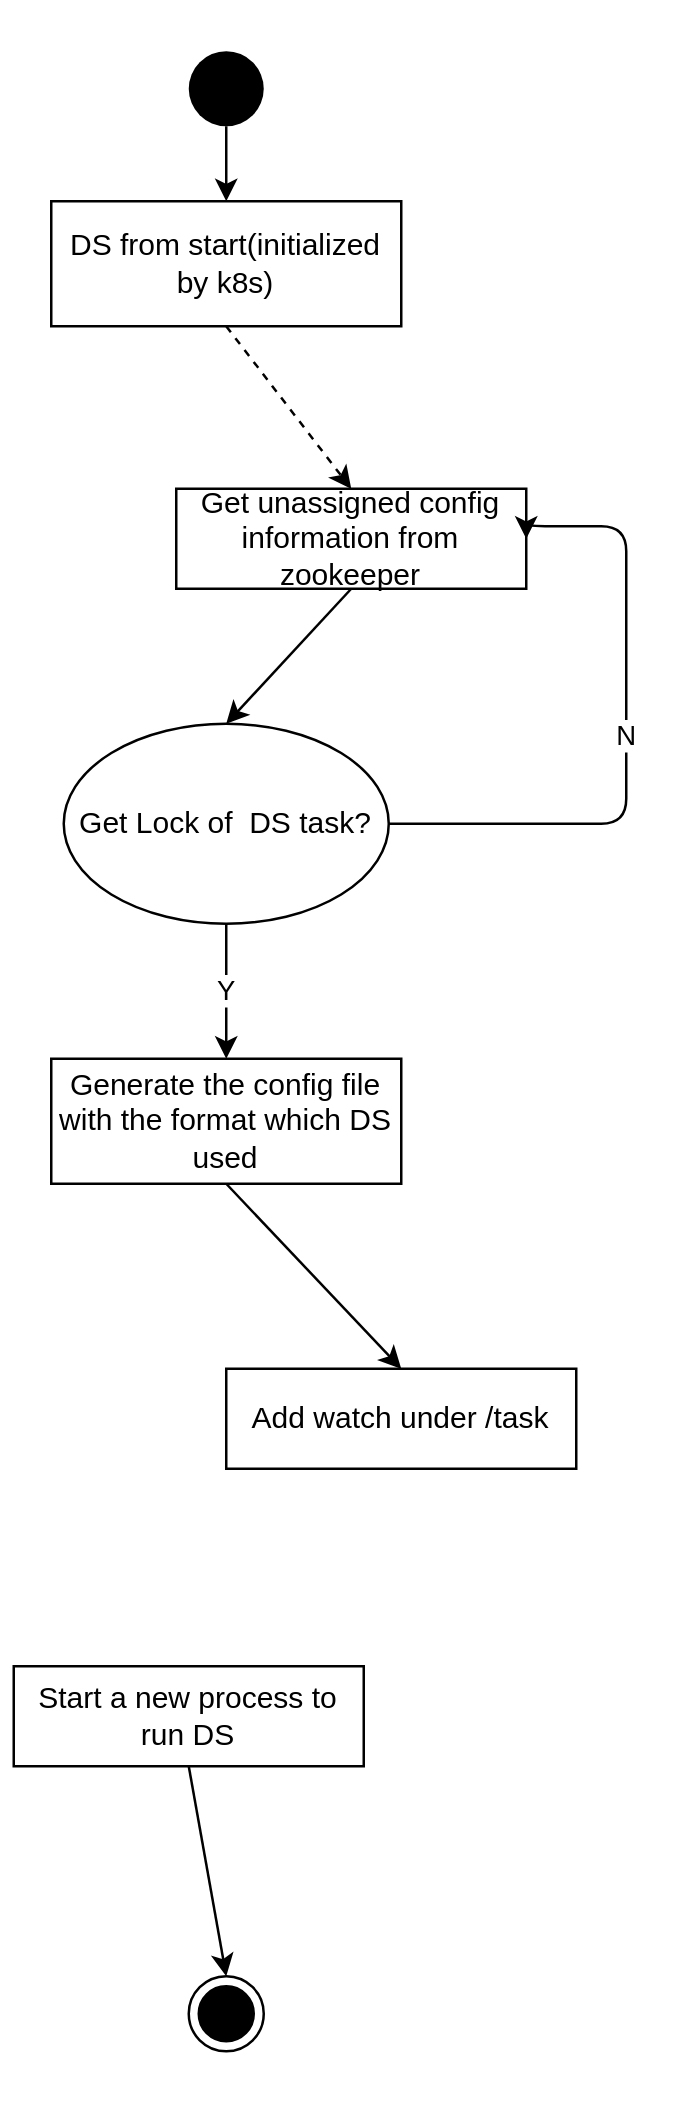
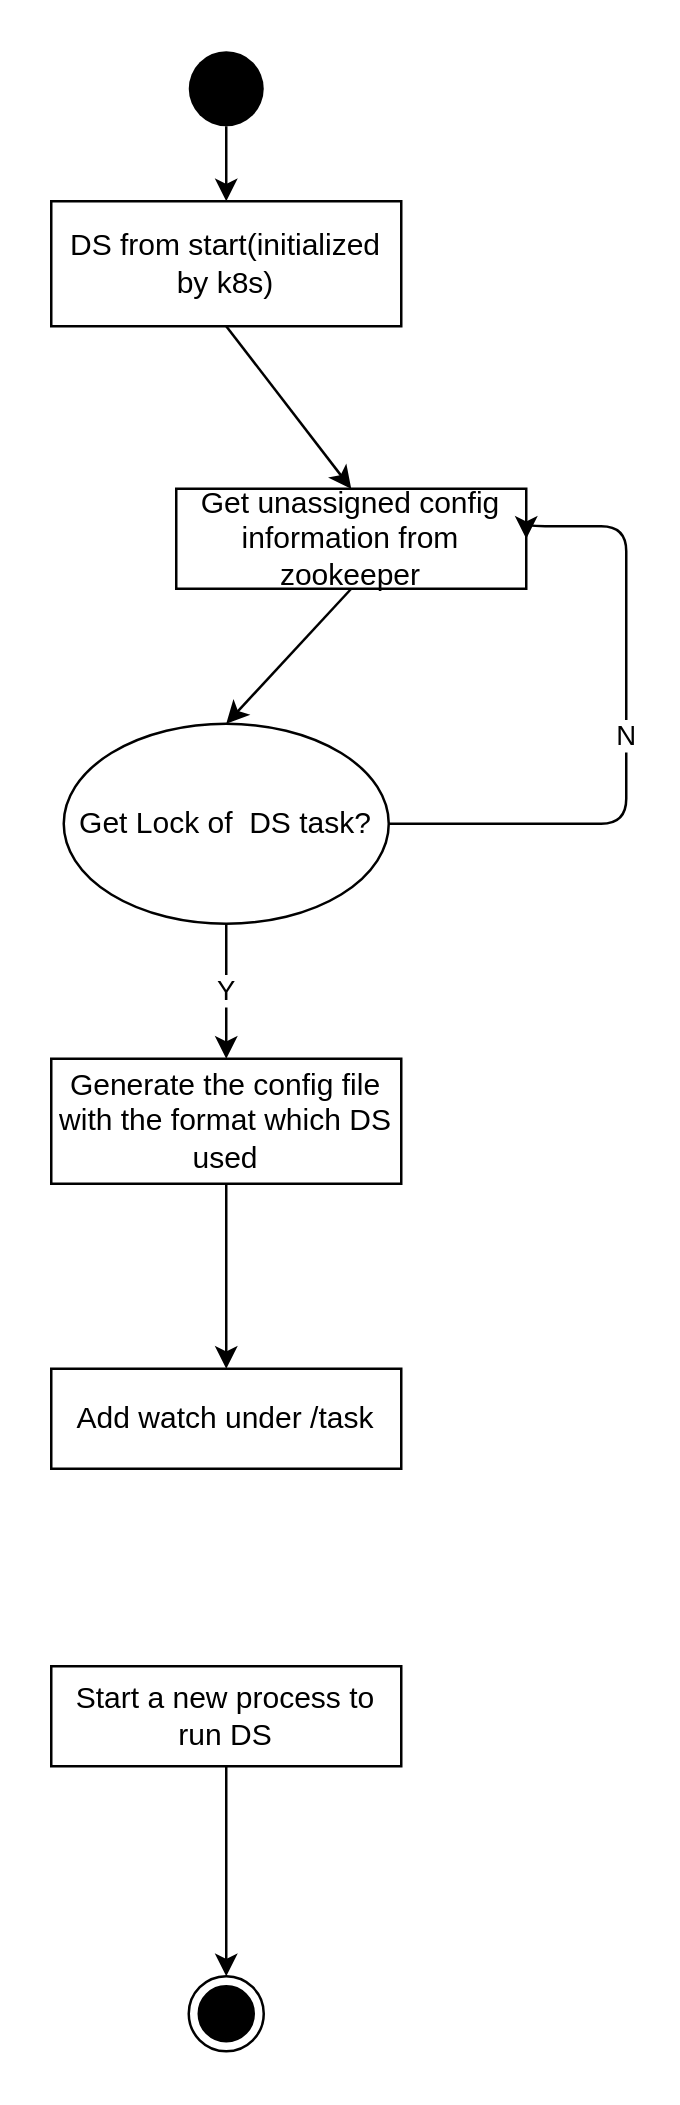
- <mxCell id="6" value="" style="endArrow=classic;html=1;entryX=0.5;entryY=0;entryDx=0;entryDy=0;exitX=0.5;exitY=1;exitDx=0;exitDy=0;dashed=1;" edge="1" parent="1" source="3" target="5"><mxGeometry width="50" height="50" relative="1" as="geometry"><mxPoint x="320" y="-40" as="sourcePoint" /><mxPoint x="370" y="-90" as="targetPoint" /></mxGeometry></mxCell>
+ <mxCell id="6" value="" style="endArrow=classic;html=1;entryX=0.5;entryY=0;entryDx=0;entryDy=0;exitX=0.5;exitY=1;exitDx=0;exitDy=0;" edge="1" parent="1" source="3" target="5"><mxGeometry width="50" height="50" relative="1" as="geometry"><mxPoint x="320" y="-40" as="sourcePoint" /><mxPoint x="370" y="-90" as="targetPoint" /></mxGeometry></mxCell>
- <mxCell id="15" value="Add watch under /task" style="text;align=center;verticalAlign=middle;dashed=0;fillColor=#ffffff;strokeColor=#000000;whiteSpace=wrap;" vertex="1" parent="1"><mxGeometry x="90" y="547" width="140" height="40" as="geometry" /></mxCell>
+ <mxCell id="15" value="Add watch under /task" style="text;align=center;verticalAlign=middle;dashed=0;fillColor=#ffffff;strokeColor=#000000;whiteSpace=wrap;" vertex="1" parent="1"><mxGeometry x="20" y="547" width="140" height="40" as="geometry" /></mxCell>
- <mxCell id="9" value="Start a new process to run DS" style="text;align=center;verticalAlign=middle;dashed=0;fillColor=#ffffff;strokeColor=#000000;whiteSpace=wrap;" vertex="1" parent="1"><mxGeometry x="5" y="666" width="140" height="40" as="geometry" /></mxCell>
+ <mxCell id="9" value="Start a new process to run DS" style="text;align=center;verticalAlign=middle;dashed=0;fillColor=#ffffff;strokeColor=#000000;whiteSpace=wrap;" vertex="1" parent="1"><mxGeometry x="20" y="666" width="140" height="40" as="geometry" /></mxCell>
